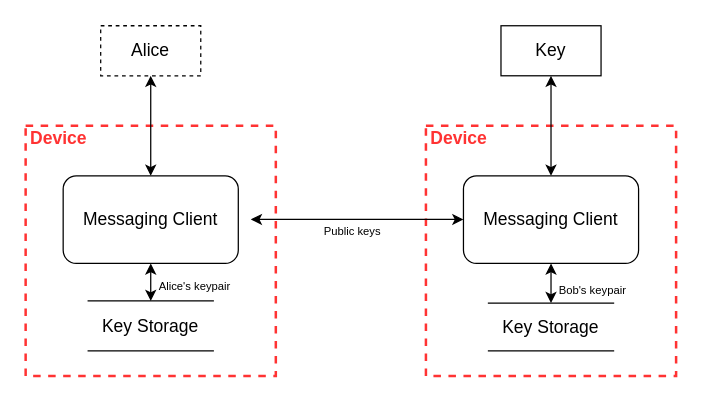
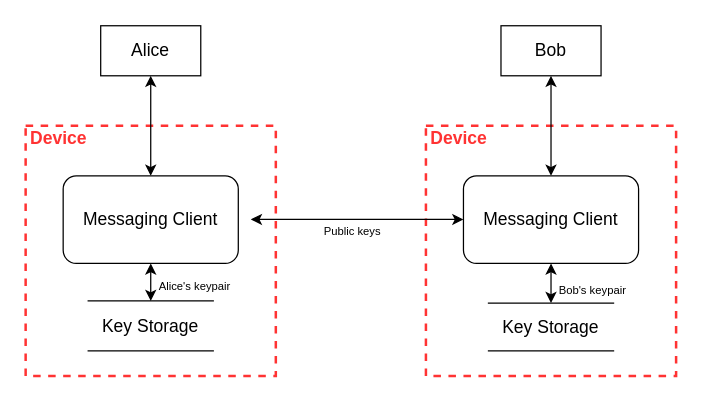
- <mxCell id="5" value="&lt;span style=&quot;font-size: 14px&quot;&gt;Alice&lt;/span&gt;" style="rounded=0;whiteSpace=wrap;html=1;dashed=1;" parent="1" vertex="1"><mxGeometry x="80" y="20" width="80" height="40" as="geometry" /></mxCell>
+ <mxCell id="5" value="&lt;span style=&quot;font-size: 14px&quot;&gt;Alice&lt;/span&gt;" style="rounded=0;whiteSpace=wrap;html=1;" parent="1" vertex="1"><mxGeometry x="80" y="20" width="80" height="40" as="geometry" /></mxCell>
- <mxCell id="8" value="&lt;font style=&quot;font-size: 14px&quot;&gt;Key&lt;/font&gt;" style="rounded=0;whiteSpace=wrap;html=1;" parent="1" vertex="1"><mxGeometry x="400" y="20" width="80" height="40" as="geometry" /></mxCell>
+ <mxCell id="8" value="&lt;font style=&quot;font-size: 14px&quot;&gt;Bob&lt;/font&gt;" style="rounded=0;whiteSpace=wrap;html=1;" parent="1" vertex="1"><mxGeometry x="400" y="20" width="80" height="40" as="geometry" /></mxCell>
